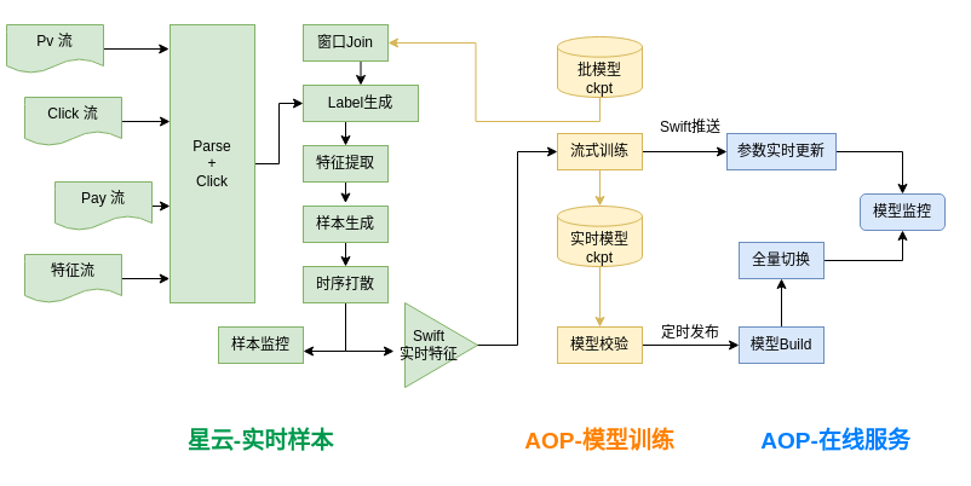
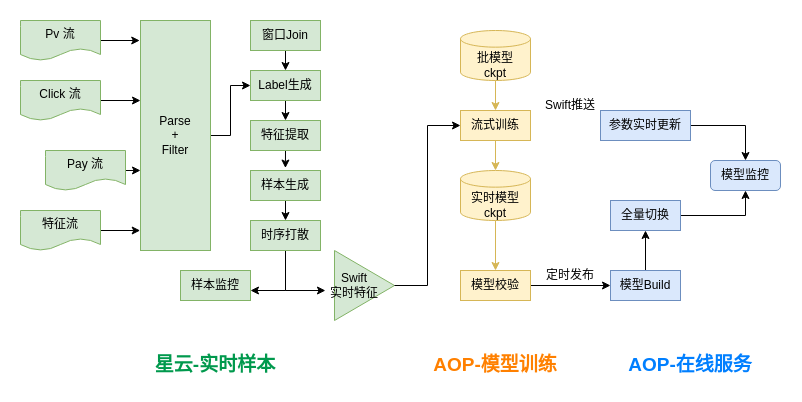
- <mxCell id="3" value="Pv 流" style="shape=document;whiteSpace=wrap;html=1;boundedLbl=1;fillColor=#d5e8d4;strokeColor=#82b366;" parent="1" vertex="1"><mxGeometry x="5" y="20" width="80" height="40" as="geometry" /></mxCell>
+ <mxCell id="3" value="Pv 流" style="shape=document;whiteSpace=wrap;html=1;boundedLbl=1;fillColor=#d5e8d4;strokeColor=#82b366;" parent="1" vertex="1"><mxGeometry x="20" y="20" width="80" height="40" as="geometry" /></mxCell>
- <mxCell id="15" value="Label生成" style="rounded=0;whiteSpace=wrap;html=1;fillColor=#d5e8d4;strokeColor=#82b366;" parent="1" vertex="1"><mxGeometry x="250" y="70" width="95" height="30" as="geometry" /></mxCell>
+ <mxCell id="15" value="Label生成" style="rounded=0;whiteSpace=wrap;html=1;fillColor=#d5e8d4;strokeColor=#82b366;" parent="1" vertex="1"><mxGeometry x="250" y="70" width="70" height="30" as="geometry" /></mxCell>
- <mxCell id="46" style="edgeStyle=orthogonalEdgeStyle;rounded=0;orthogonalLoop=1;jettySize=auto;html=1;exitX=0.5;exitY=1;exitDx=0;exitDy=0;fillColor=#fff2cc;strokeColor=#d6b656;" parent="1" source="29" target="13" edge="1"><mxGeometry relative="1" as="geometry" /></mxCell>
+ <mxCell id="46" style="edgeStyle=orthogonalEdgeStyle;rounded=0;orthogonalLoop=1;jettySize=auto;html=1;exitX=0.5;exitY=1;exitDx=0;exitDy=0;entryX=0.5;entryY=0;entryDx=0;entryDy=0;fillColor=#fff2cc;strokeColor=#d6b656;" parent="1" source="29" target="32" edge="1"><mxGeometry relative="1" as="geometry" /></mxCell>
- <mxCell id="31" style="edgeStyle=orthogonalEdgeStyle;rounded=0;orthogonalLoop=1;jettySize=auto;html=1;exitX=1;exitY=0.5;exitDx=0;exitDy=0;entryX=0;entryY=0.5;entryDx=0;entryDy=0;" parent="1" source="32" target="39" edge="1"><mxGeometry relative="1" as="geometry" /></mxCell>
- <mxCell id="11" value="Parse&lt;br&gt;+&lt;br&gt;Click" style="rounded=0;whiteSpace=wrap;html=1;fillColor=#d5e8d4;strokeColor=#82b366;" parent="1" vertex="1"><mxGeometry x="140" y="20" width="70" height="230" as="geometry" /></mxCell>
+ <mxCell id="11" value="Parse&lt;br&gt;+&lt;br&gt;Filter" style="rounded=0;whiteSpace=wrap;html=1;fillColor=#d5e8d4;strokeColor=#82b366;" parent="1" vertex="1"><mxGeometry x="140" y="20" width="70" height="230" as="geometry" /></mxCell>
